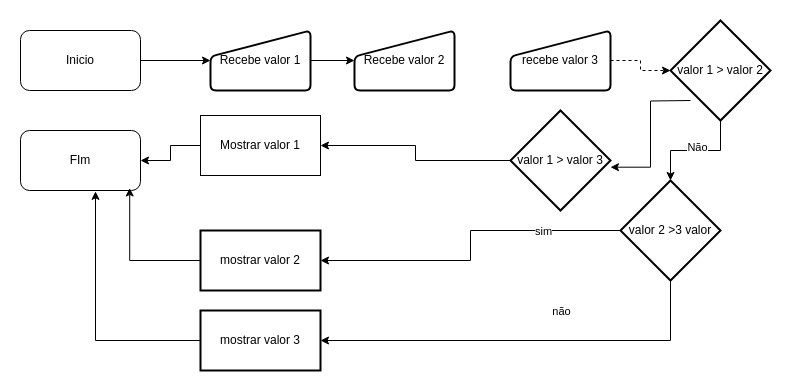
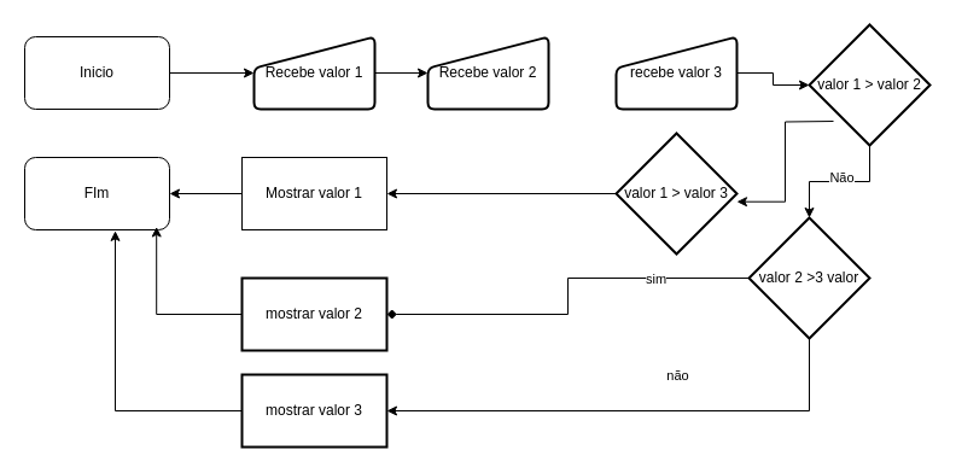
- <mxCell id="7" value="" style="edgeStyle=orthogonalEdgeStyle;rounded=0;orthogonalLoop=1;jettySize=auto;html=1;dashed=1;" parent="1" source="8" target="12" edge="1"><mxGeometry relative="1" as="geometry" /></mxCell>
+ <mxCell id="7" value="" style="edgeStyle=orthogonalEdgeStyle;rounded=0;orthogonalLoop=1;jettySize=auto;html=1;" parent="1" source="8" target="12" edge="1"><mxGeometry relative="1" as="geometry" /></mxCell>
- <mxCell id="21" value="Mostrar valor 1" style="rounded=0;whiteSpace=wrap;html=1;" parent="1" vertex="1"><mxGeometry x="200" y="115" width="120" height="60" as="geometry" /></mxCell>
+ <mxCell id="21" value="Mostrar valor 1" style="rounded=0;whiteSpace=wrap;html=1;" parent="1" vertex="1"><mxGeometry x="200" y="130" width="120" height="60" as="geometry" /></mxCell>
- <mxCell id="15" value="" style="edgeStyle=orthogonalEdgeStyle;rounded=0;orthogonalLoop=1;jettySize=auto;html=1;" parent="1" source="19" target="24" edge="1"><mxGeometry relative="1" as="geometry" /></mxCell>
+ <mxCell id="15" value="" style="edgeStyle=orthogonalEdgeStyle;rounded=0;orthogonalLoop=1;jettySize=auto;html=1;endArrow=diamond;" parent="1" source="19" target="24" edge="1"><mxGeometry relative="1" as="geometry" /></mxCell>
